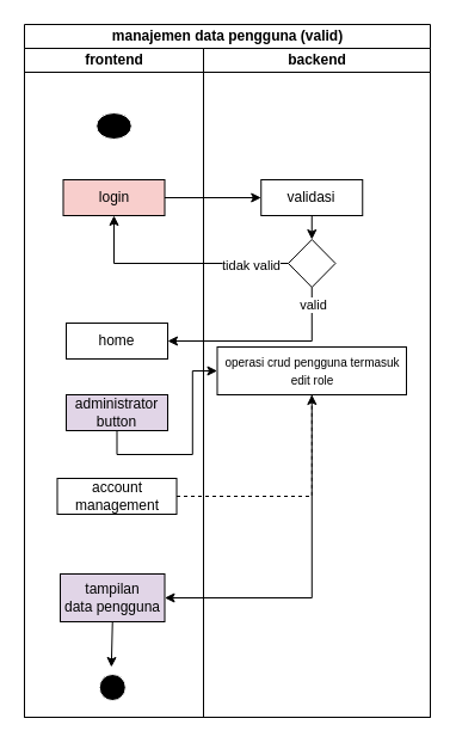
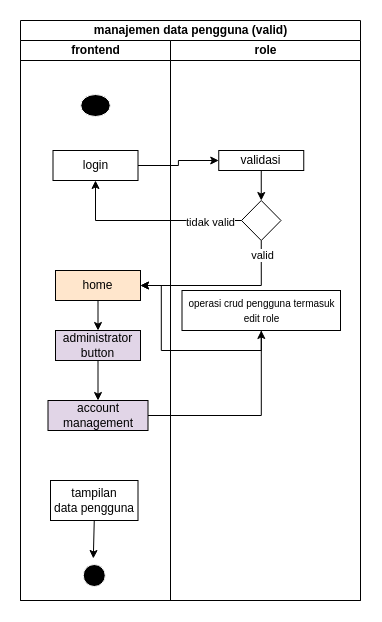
- <mxCell id="15" value="backend" style="swimlane;startSize=20;html=1;" vertex="1" parent="2"><mxGeometry x="150" y="20" width="190" height="560" as="geometry" /></mxCell>
+ <mxCell id="15" value="role" style="swimlane;startSize=20;html=1;" vertex="1" parent="2"><mxGeometry x="150" y="20" width="190" height="560" as="geometry" /></mxCell>
- <mxCell id="6" value="login" style="html=1;whiteSpace=wrap;fillColor=#f8cecc;" vertex="1" parent="3"><mxGeometry x="32.5" y="110" width="85" height="30" as="geometry" /></mxCell>
+ <mxCell id="6" value="login" style="html=1;whiteSpace=wrap;" vertex="1" parent="3"><mxGeometry x="32.5" y="110" width="85" height="30" as="geometry" /></mxCell>
- <mxCell id="17" value="validasi" style="html=1;whiteSpace=wrap;" vertex="1" parent="15"><mxGeometry x="48.25" y="110" width="85" height="30" as="geometry" /></mxCell>
+ <mxCell id="17" value="validasi" style="html=1;whiteSpace=wrap;" vertex="1" parent="15"><mxGeometry x="48.25" y="110" width="85" height="20" as="geometry" /></mxCell>
- <mxCell id="8" value="home" style="html=1;whiteSpace=wrap;" vertex="1" parent="3"><mxGeometry x="35" y="230" width="85" height="30" as="geometry" /></mxCell>
+ <mxCell id="8" value="home" style="html=1;whiteSpace=wrap;fillColor=#ffe6cc;" vertex="1" parent="3"><mxGeometry x="35" y="230" width="85" height="30" as="geometry" /></mxCell>
+ <mxCell id="7" style="edgeStyle=orthogonalEdgeStyle;rounded=0;orthogonalLoop=1;jettySize=auto;html=1;exitX=0.5;exitY=1;exitDx=0;exitDy=0;entryX=0.5;entryY=0;entryDx=0;entryDy=0;" edge="1" parent="3" source="8" target="10"><mxGeometry relative="1" as="geometry" /></mxCell>
- <mxCell id="9" style="edgeStyle=orthogonalEdgeStyle;rounded=0;orthogonalLoop=1;jettySize=auto;html=1;exitX=0.5;exitY=1;exitDx=0;exitDy=0;" edge="1" parent="3" source="10" target="18"><mxGeometry relative="1" as="geometry" /></mxCell>
+ <mxCell id="9" style="edgeStyle=orthogonalEdgeStyle;rounded=0;orthogonalLoop=1;jettySize=auto;html=1;exitX=0.5;exitY=1;exitDx=0;exitDy=0;entryX=0.5;entryY=0;entryDx=0;entryDy=0;" edge="1" parent="3" source="10" target="11"><mxGeometry relative="1" as="geometry" /></mxCell>
- <mxCell id="11" value="account management" style="html=1;whiteSpace=wrap;" vertex="1" parent="3"><mxGeometry x="27.5" y="360" width="100" height="30" as="geometry" /></mxCell>
+ <mxCell id="11" value="account management" style="html=1;whiteSpace=wrap;fillColor=#e1d5e7;" vertex="1" parent="3"><mxGeometry x="27.5" y="360" width="100" height="30" as="geometry" /></mxCell>
- <mxCell id="25" style="edgeStyle=orthogonalEdgeStyle;rounded=0;orthogonalLoop=1;jettySize=auto;html=1;exitX=1;exitY=0.5;exitDx=0;exitDy=0;dashed=1;" edge="1" parent="2" source="11" target="18"><mxGeometry relative="1" as="geometry" /></mxCell>
+ <mxCell id="25" style="edgeStyle=orthogonalEdgeStyle;rounded=0;orthogonalLoop=1;jettySize=auto;html=1;exitX=1;exitY=0.5;exitDx=0;exitDy=0;" edge="1" parent="2" source="11" target="18"><mxGeometry relative="1" as="geometry" /></mxCell>
- <mxCell id="13" value="tampilan data&amp;nbsp;&lt;span style=&quot;text-wrap: nowrap;&quot;&gt;pengguna&lt;/span&gt;" style="html=1;whiteSpace=wrap;fillColor=#e1d5e7;" vertex="1" parent="3"><mxGeometry x="30" y="440" width="87.5" height="40" as="geometry" /></mxCell>
+ <mxCell id="13" value="tampilan data&amp;nbsp;&lt;span style=&quot;text-wrap: nowrap;&quot;&gt;pengguna&lt;/span&gt;" style="html=1;whiteSpace=wrap;" vertex="1" parent="3"><mxGeometry x="30" y="440" width="87.5" height="40" as="geometry" /></mxCell>
- <mxCell id="26" style="edgeStyle=orthogonalEdgeStyle;rounded=0;orthogonalLoop=1;jettySize=auto;html=1;exitX=0.5;exitY=1;exitDx=0;exitDy=0;entryX=1;entryY=0.5;entryDx=0;entryDy=0;" edge="1" parent="2" source="18" target="13"><mxGeometry relative="1" as="geometry" /></mxCell>
+ <mxCell id="26" style="edgeStyle=orthogonalEdgeStyle;rounded=0;orthogonalLoop=1;jettySize=auto;html=1;exitX=0.5;exitY=1;exitDx=0;exitDy=0;" edge="1" parent="2" source="18" target="8"><mxGeometry relative="1" as="geometry" /></mxCell>
